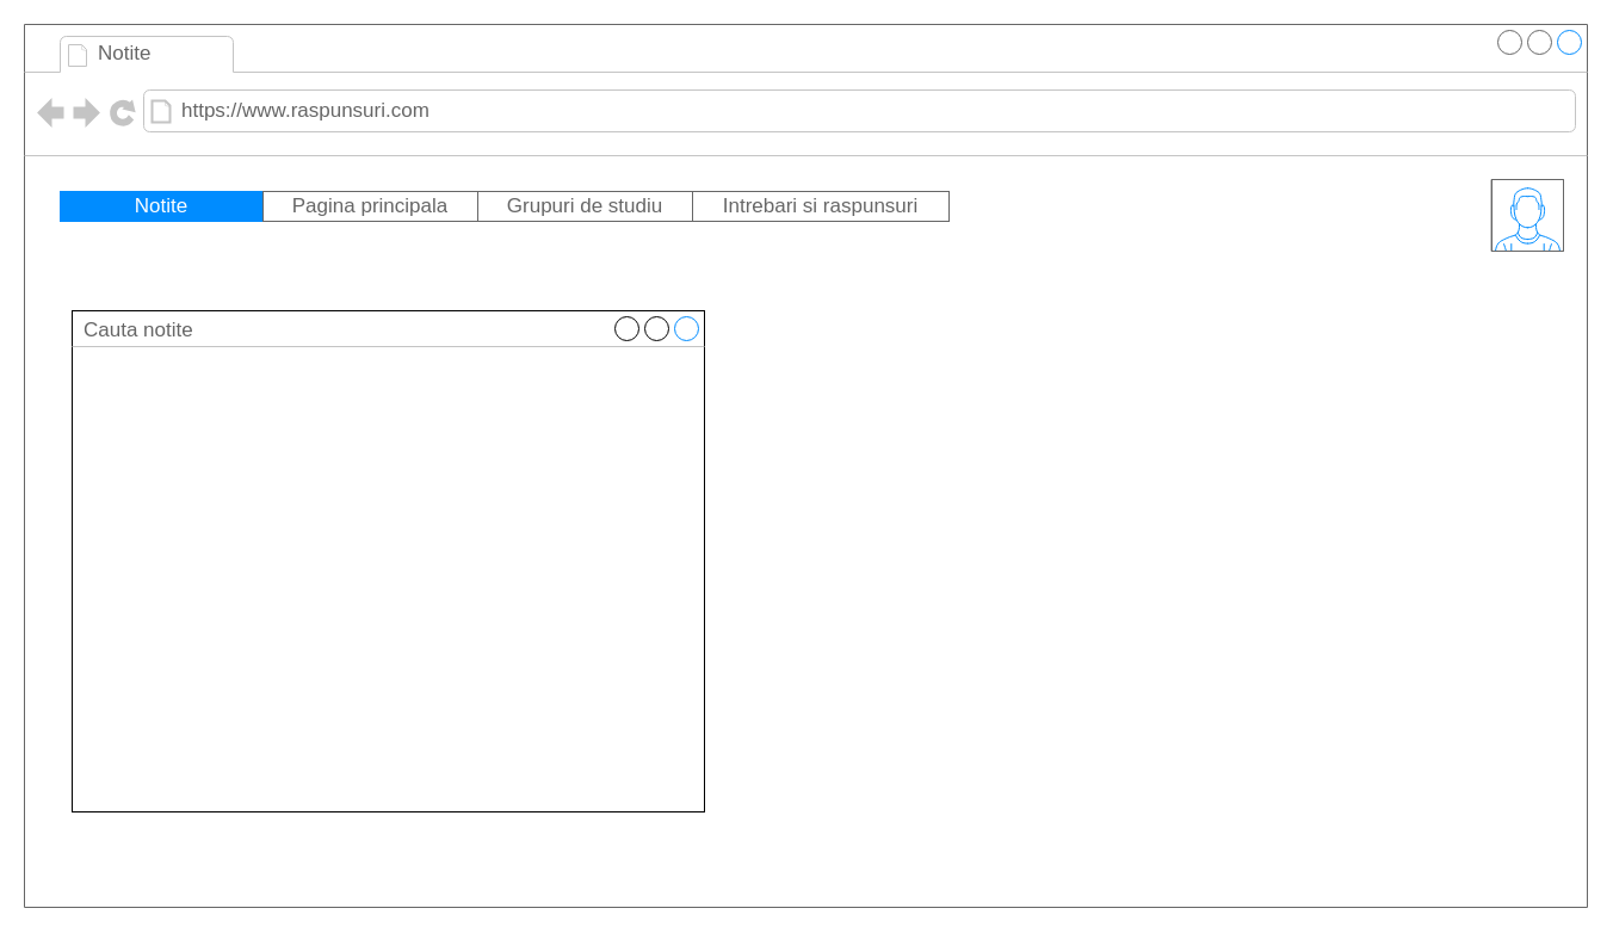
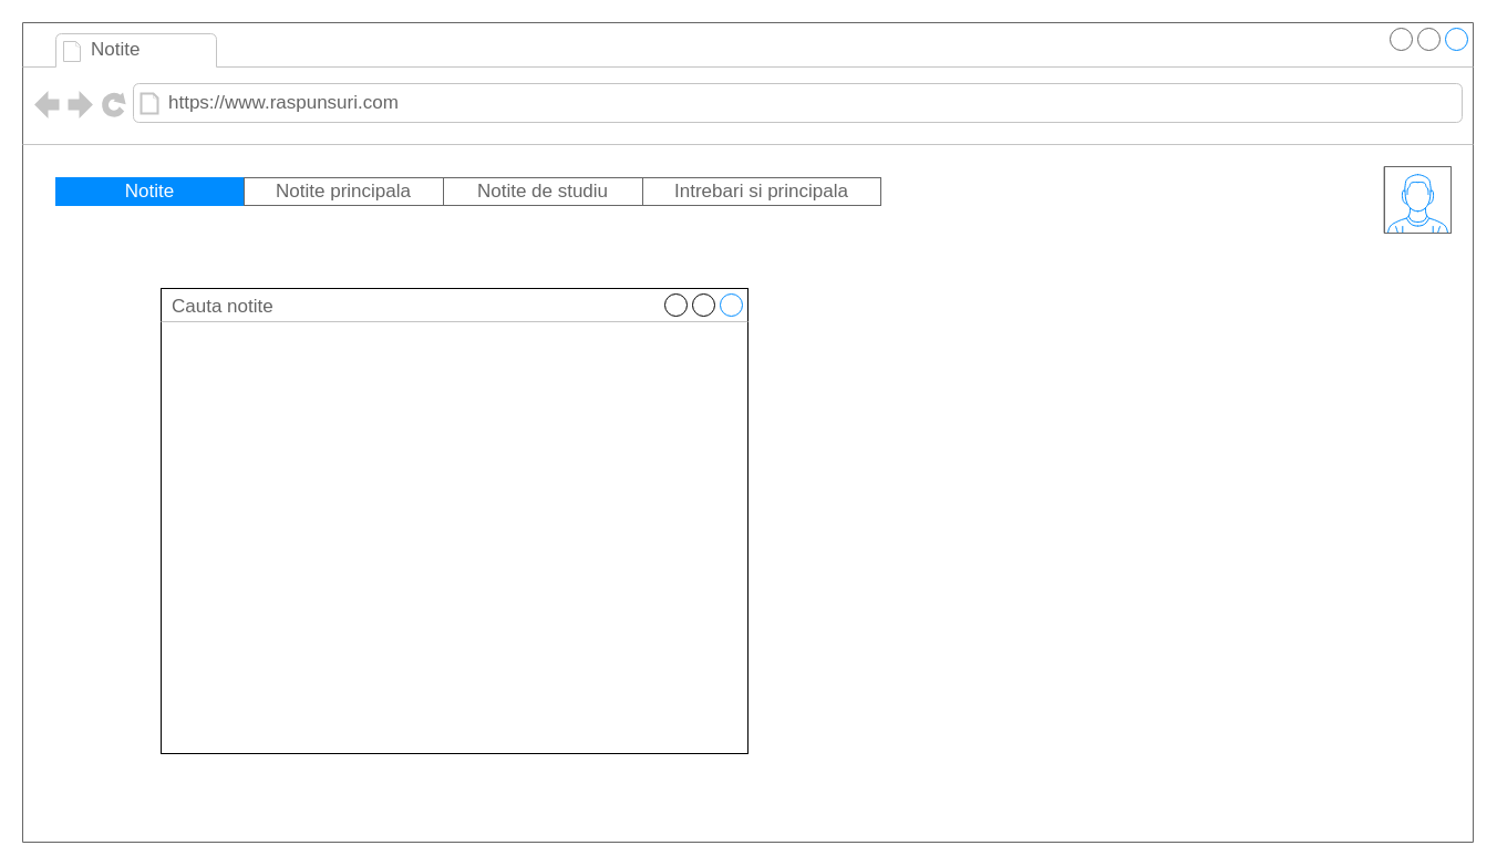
- <mxCell id="7" value="&lt;span style=&quot;color: rgb(102, 102, 102); text-align: left;&quot;&gt;Pagina principala&lt;/span&gt;" style="text;strokeColor=inherit;align=center;verticalAlign=middle;spacingLeft=10;spacingRight=10;overflow=hidden;points=[[0,0.5],[1,0.5]];portConstraint=eastwest;rotatable=0;whiteSpace=wrap;html=1;fillColor=inherit;fontColor=inherit;fontSize=17;" vertex="1" parent="5"><mxGeometry x="170" width="180" height="25" as="geometry" /></mxCell>
+ <mxCell id="7" value="&lt;span style=&quot;color: rgb(102, 102, 102); text-align: left;&quot;&gt;Notite principala&lt;/span&gt;" style="text;strokeColor=inherit;align=center;verticalAlign=middle;spacingLeft=10;spacingRight=10;overflow=hidden;points=[[0,0.5],[1,0.5]];portConstraint=eastwest;rotatable=0;whiteSpace=wrap;html=1;fillColor=inherit;fontColor=inherit;fontSize=17;" vertex="1" parent="5"><mxGeometry x="170" width="180" height="25" as="geometry" /></mxCell>
- <mxCell id="8" value="&lt;span style=&quot;color: rgb(102, 102, 102); text-align: left;&quot;&gt;Grupuri de studiu&lt;/span&gt;" style="text;strokeColor=inherit;align=center;verticalAlign=middle;spacingLeft=10;spacingRight=10;overflow=hidden;points=[[0,0.5],[1,0.5]];portConstraint=eastwest;rotatable=0;whiteSpace=wrap;html=1;fillColor=inherit;fontColor=inherit;fontSize=17;" vertex="1" parent="5"><mxGeometry x="350" width="180" height="25" as="geometry" /></mxCell>
+ <mxCell id="8" value="&lt;span style=&quot;color: rgb(102, 102, 102); text-align: left;&quot;&gt;Notite de studiu&lt;/span&gt;" style="text;strokeColor=inherit;align=center;verticalAlign=middle;spacingLeft=10;spacingRight=10;overflow=hidden;points=[[0,0.5],[1,0.5]];portConstraint=eastwest;rotatable=0;whiteSpace=wrap;html=1;fillColor=inherit;fontColor=inherit;fontSize=17;" vertex="1" parent="5"><mxGeometry x="350" width="180" height="25" as="geometry" /></mxCell>
- <mxCell id="9" value="&lt;span style=&quot;color: rgb(102, 102, 102); text-align: left;&quot;&gt;Intrebari si raspunsuri&lt;/span&gt;" style="text;strokeColor=inherit;align=center;verticalAlign=middle;spacingLeft=10;spacingRight=10;overflow=hidden;points=[[0,0.5],[1,0.5]];portConstraint=eastwest;rotatable=0;whiteSpace=wrap;html=1;fillColor=inherit;fontColor=inherit;fontSize=17;" vertex="1" parent="5"><mxGeometry x="530" width="215" height="25" as="geometry" /></mxCell>
+ <mxCell id="9" value="&lt;span style=&quot;color: rgb(102, 102, 102); text-align: left;&quot;&gt;Intrebari si principala&lt;/span&gt;" style="text;strokeColor=inherit;align=center;verticalAlign=middle;spacingLeft=10;spacingRight=10;overflow=hidden;points=[[0,0.5],[1,0.5]];portConstraint=eastwest;rotatable=0;whiteSpace=wrap;html=1;fillColor=inherit;fontColor=inherit;fontSize=17;" vertex="1" parent="5"><mxGeometry x="530" width="215" height="25" as="geometry" /></mxCell>
- <mxCell id="10" value="Cauta notite" style="strokeWidth=1;shadow=0;dashed=0;align=center;html=1;shape=mxgraph.mockup.containers.window;align=left;verticalAlign=top;spacingLeft=8;strokeColor2=#008cff;strokeColor3=#c4c4c4;fontColor=#666666;mainText=;fontSize=17;labelBackgroundColor=none;whiteSpace=wrap;" vertex="1" parent="2"><mxGeometry x="40" y="240" width="530" height="420" as="geometry" /></mxCell>
+ <mxCell id="10" value="Cauta notite" style="strokeWidth=1;shadow=0;dashed=0;align=center;html=1;shape=mxgraph.mockup.containers.window;align=left;verticalAlign=top;spacingLeft=8;strokeColor2=#008cff;strokeColor3=#c4c4c4;fontColor=#666666;mainText=;fontSize=17;labelBackgroundColor=none;whiteSpace=wrap;" vertex="1" parent="2"><mxGeometry x="125" y="240" width="530" height="420" as="geometry" /></mxCell>
